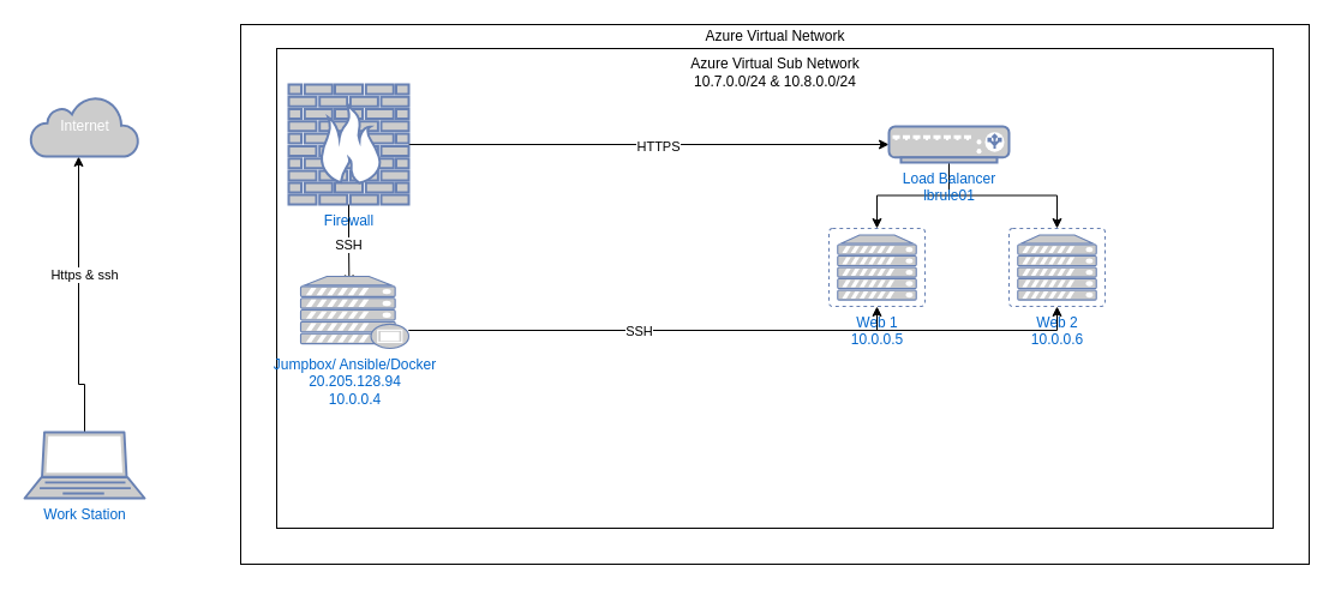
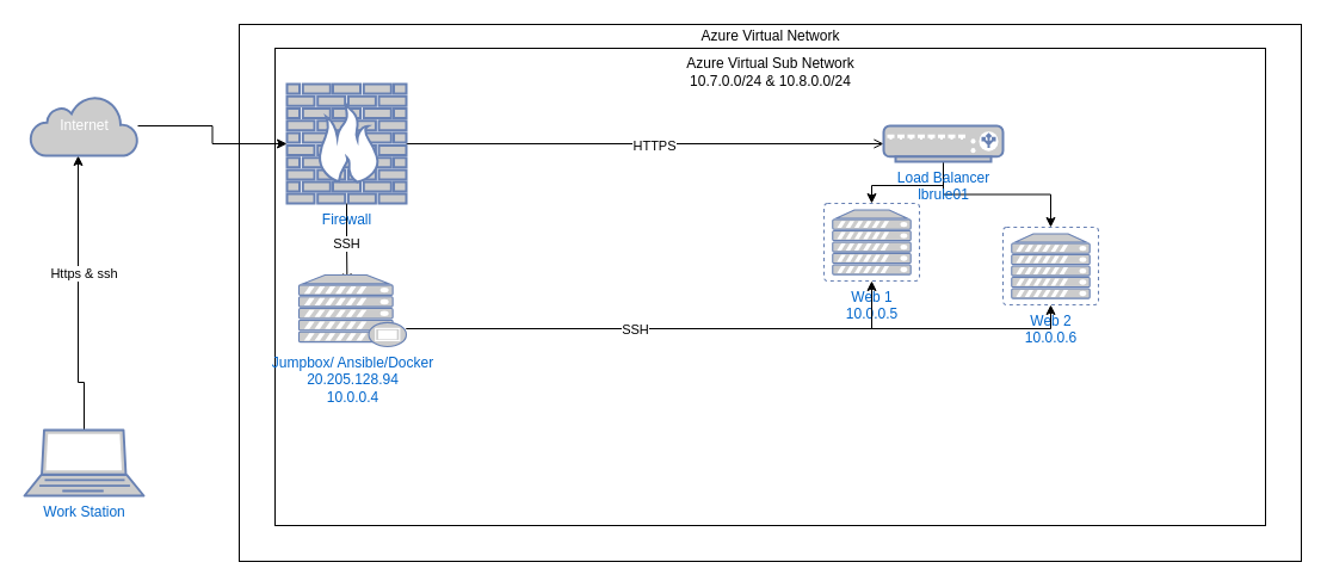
+ <mxCell id="24" style="edgeStyle=orthogonalEdgeStyle;rounded=0;orthogonalLoop=1;jettySize=auto;html=1;" edge="1" parent="1" source="5" target="14"><mxGeometry relative="1" as="geometry" /></mxCell>
- <mxCell id="11" style="edgeStyle=orthogonalEdgeStyle;rounded=0;orthogonalLoop=1;jettySize=auto;html=1;" edge="1" parent="1" source="14" target="17"><mxGeometry relative="1" as="geometry" /></mxCell>
+ <mxCell id="11" style="edgeStyle=orthogonalEdgeStyle;rounded=0;orthogonalLoop=1;jettySize=auto;html=1;endArrow=open;" edge="1" parent="1" source="14" target="17"><mxGeometry relative="1" as="geometry" /></mxCell>
- <mxCell id="18" value="Web 1&lt;br&gt;10.0.0.5" style="fontColor=#0066CC;verticalAlign=top;verticalLabelPosition=bottom;labelPosition=center;align=center;html=1;outlineConnect=0;fillColor=#CCCCCC;strokeColor=#6881B3;gradientColor=none;gradientDirection=north;strokeWidth=2;shape=mxgraph.networks.virtual_server;" vertex="1" parent="1"><mxGeometry x="690" y="190" width="80" height="65" as="geometry" /></mxCell>
+ <mxCell id="18" value="Web 1&lt;br&gt;10.0.0.5" style="fontColor=#0066CC;verticalAlign=top;verticalLabelPosition=bottom;labelPosition=center;align=center;html=1;outlineConnect=0;fillColor=#CCCCCC;strokeColor=#6881B3;gradientColor=none;gradientDirection=north;strokeWidth=2;shape=mxgraph.networks.virtual_server;" vertex="1" parent="1"><mxGeometry x="690" y="170" width="80" height="65" as="geometry" /></mxCell>
